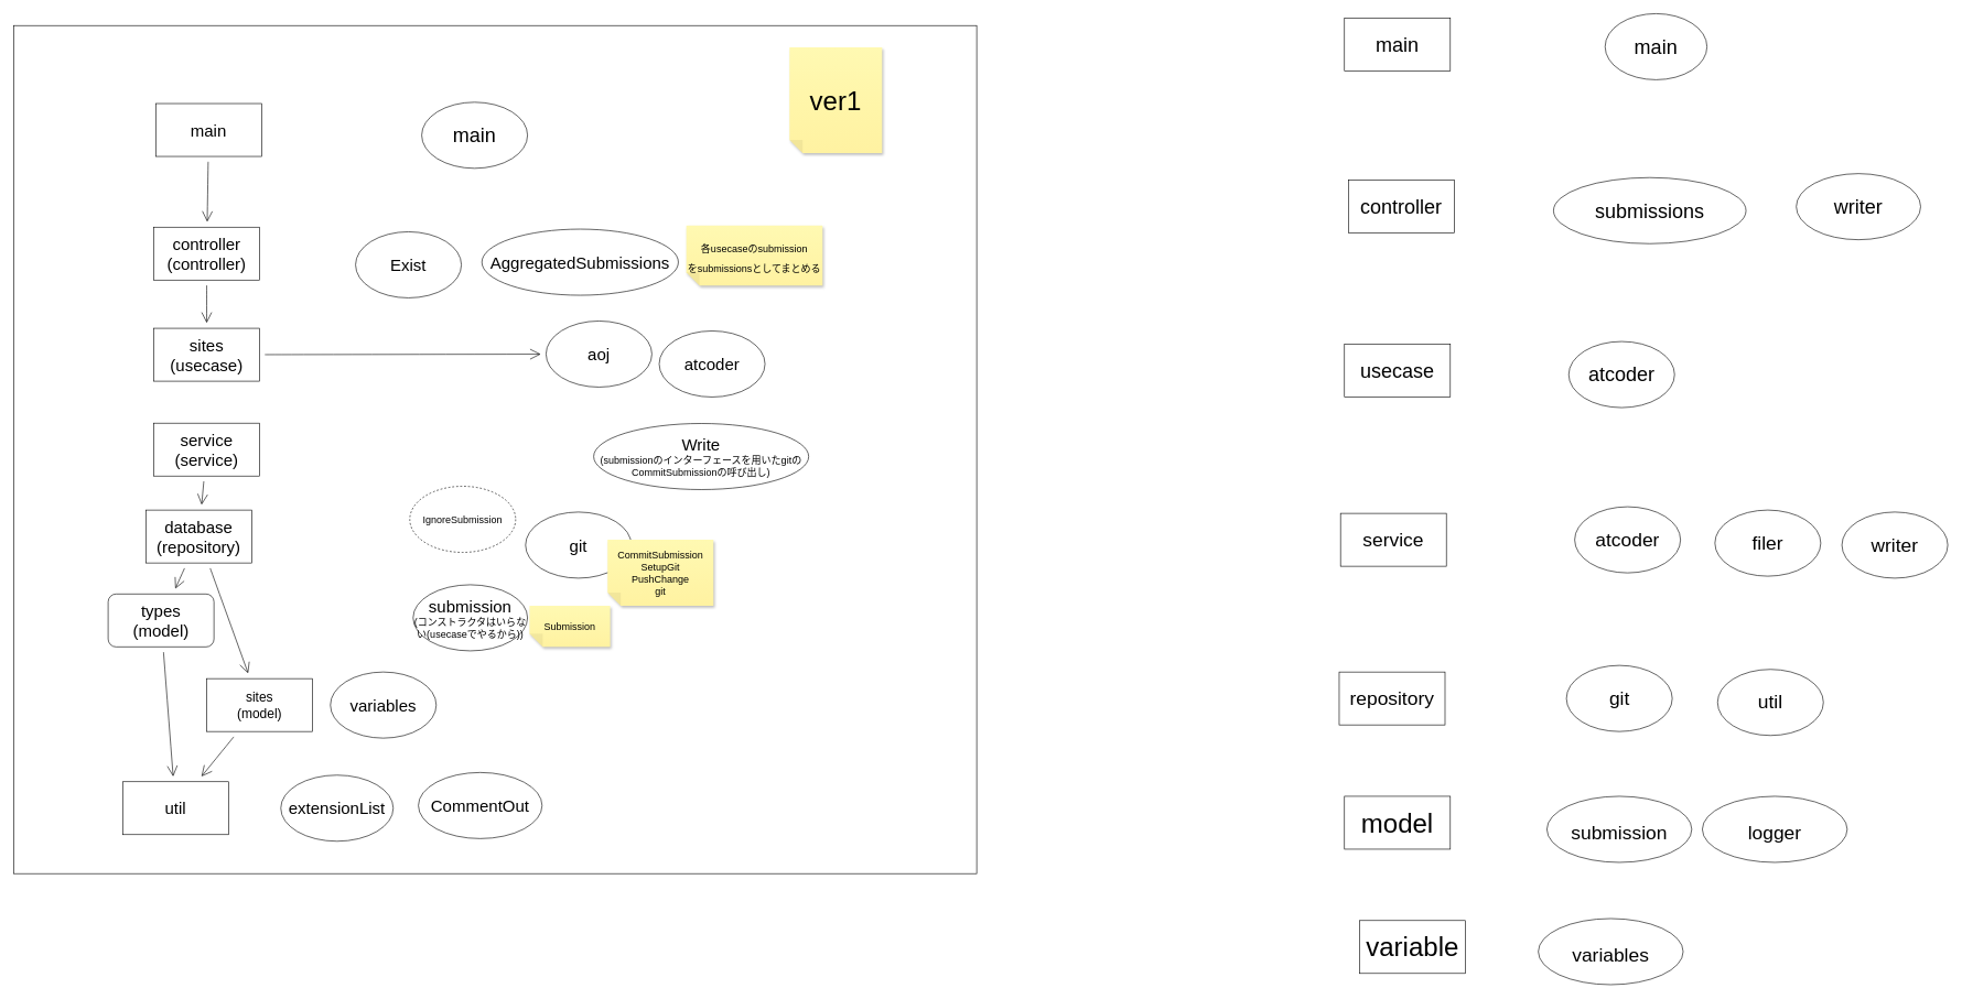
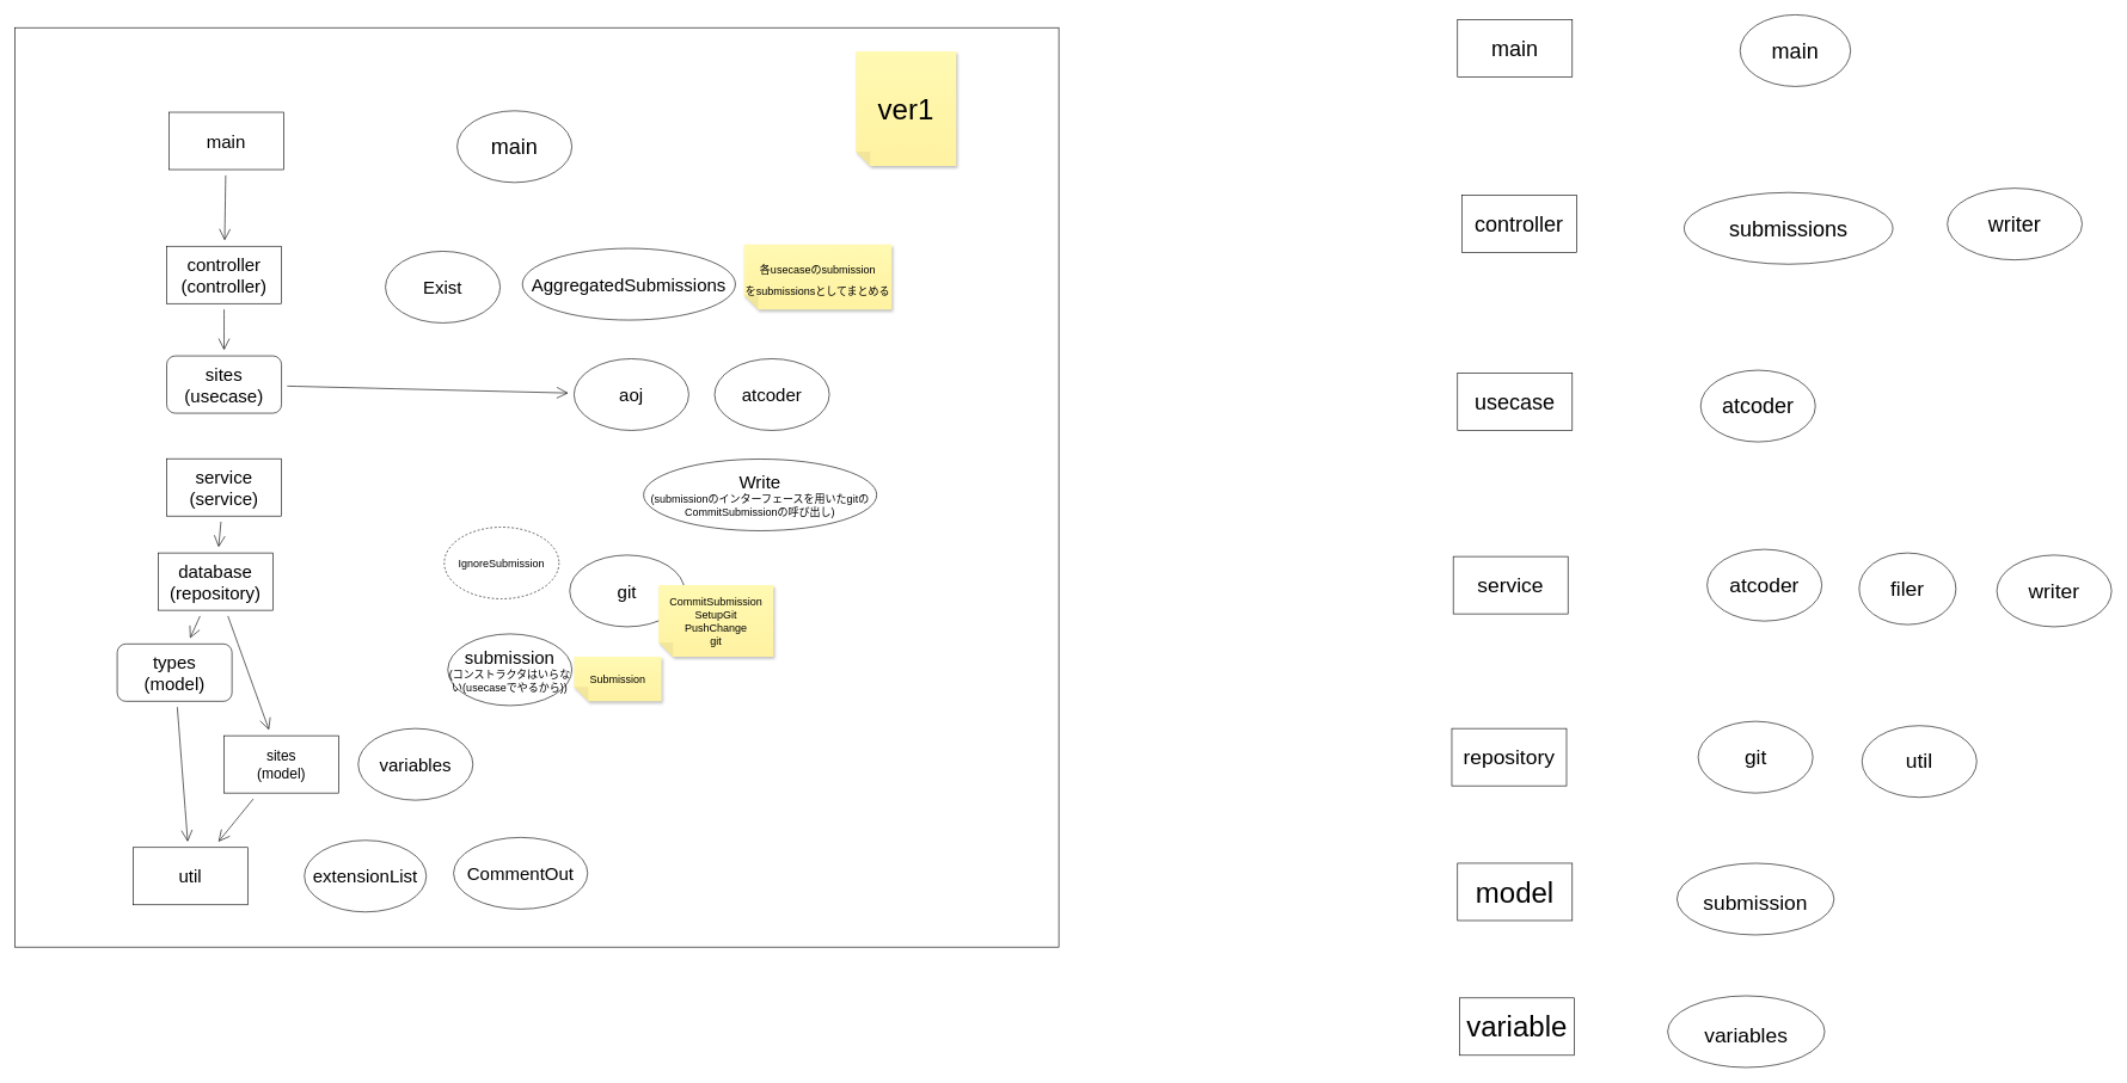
- <mxCell id="28" value="&lt;font style=&quot;font-size: 25px&quot;&gt;aoj&lt;/font&gt;" style="ellipse;whiteSpace=wrap;html=1;hachureGap=4;fontSize=15;" parent="1" vertex="1"><mxGeometry x="825" y="485" width="160" height="100" as="geometry" /></mxCell>
+ <mxCell id="28" value="&lt;font style=&quot;font-size: 25px&quot;&gt;aoj&lt;/font&gt;" style="ellipse;whiteSpace=wrap;html=1;hachureGap=4;fontSize=15;" parent="1" vertex="1"><mxGeometry x="800" y="500" width="160" height="100" as="geometry" /></mxCell>
- <mxCell id="13" value="sites&lt;br&gt;(usecase)" style="rounded=0;whiteSpace=wrap;html=1;hachureGap=4;fontSize=25;" parent="1" vertex="1"><mxGeometry x="232" y="496" width="160" height="80" as="geometry" /></mxCell>
+ <mxCell id="13" value="sites&lt;br&gt;(usecase)" style="whiteSpace=wrap;html=1;hachureGap=4;fontSize=25;rounded=1;" parent="1" vertex="1"><mxGeometry x="232" y="496" width="160" height="80" as="geometry" /></mxCell>
- <mxCell id="49" value="filer" style="ellipse;whiteSpace=wrap;html=1;hachureGap=4;fontSize=29;fillColor=none;" vertex="1" parent="1"><mxGeometry x="2592" y="771" width="160" height="100" as="geometry" /></mxCell>
+ <mxCell id="49" value="filer" style="ellipse;whiteSpace=wrap;html=1;hachureGap=4;fontSize=29;fillColor=none;" vertex="1" parent="1"><mxGeometry x="2592" y="771" width="135" height="100" as="geometry" /></mxCell>
- <mxCell id="45" value="&lt;font style=&quot;font-size: 29px&quot;&gt;logger&lt;br&gt;&lt;/font&gt;" style="ellipse;whiteSpace=wrap;html=1;hachureGap=4;fontSize=40;fillColor=none;" vertex="1" parent="1"><mxGeometry x="2573" y="1204" width="219" height="100" as="geometry" /></mxCell>
- <mxCell id="46" value="variable" style="rounded=0;whiteSpace=wrap;html=1;hachureGap=4;fontSize=40;fillColor=none;" vertex="1" parent="1"><mxGeometry x="2055" y="1392" width="160" height="80" as="geometry" /></mxCell>
+ <mxCell id="46" value="variable" style="rounded=0;whiteSpace=wrap;html=1;hachureGap=4;fontSize=40;fillColor=none;" vertex="1" parent="1"><mxGeometry x="2035" y="1392" width="160" height="80" as="geometry" /></mxCell>
